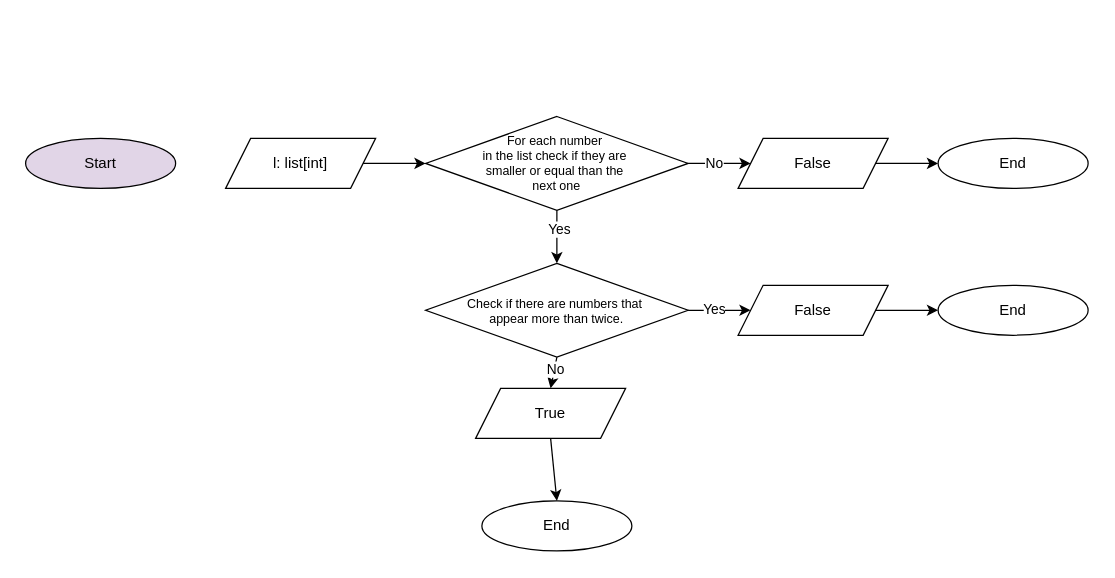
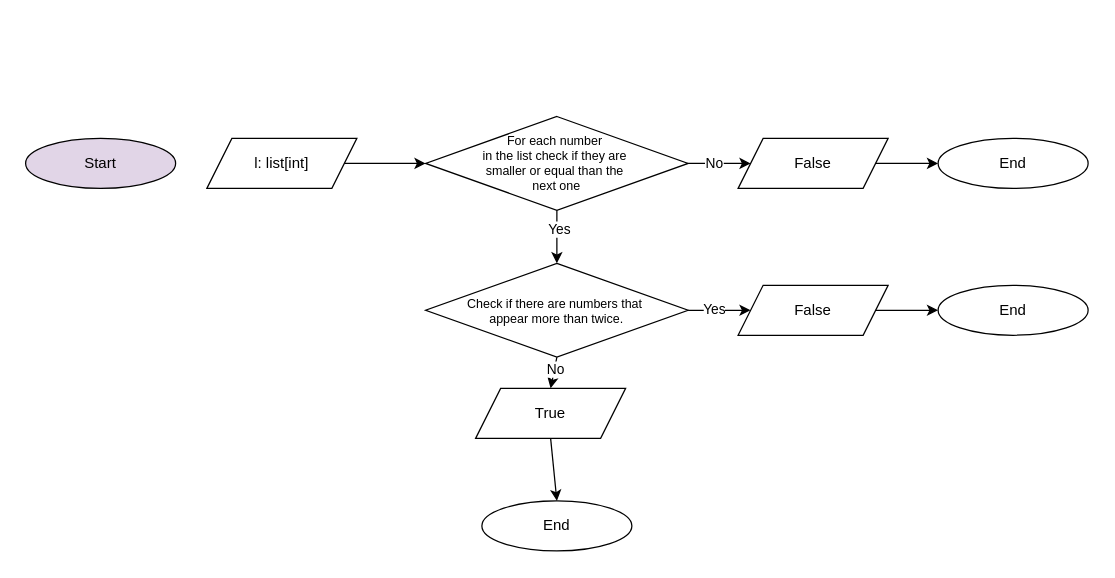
- <mxCell id="4" value="l: list[int]" style="shape=parallelogram;perimeter=parallelogramPerimeter;whiteSpace=wrap;html=1;fixedSize=1;" vertex="1" parent="1"><mxGeometry x="180" y="110" width="120" height="40" as="geometry" /></mxCell>
+ <mxCell id="4" value="l: list[int]" style="shape=parallelogram;perimeter=parallelogramPerimeter;whiteSpace=wrap;html=1;fixedSize=1;" vertex="1" parent="1"><mxGeometry x="165" y="110" width="120" height="40" as="geometry" /></mxCell>
